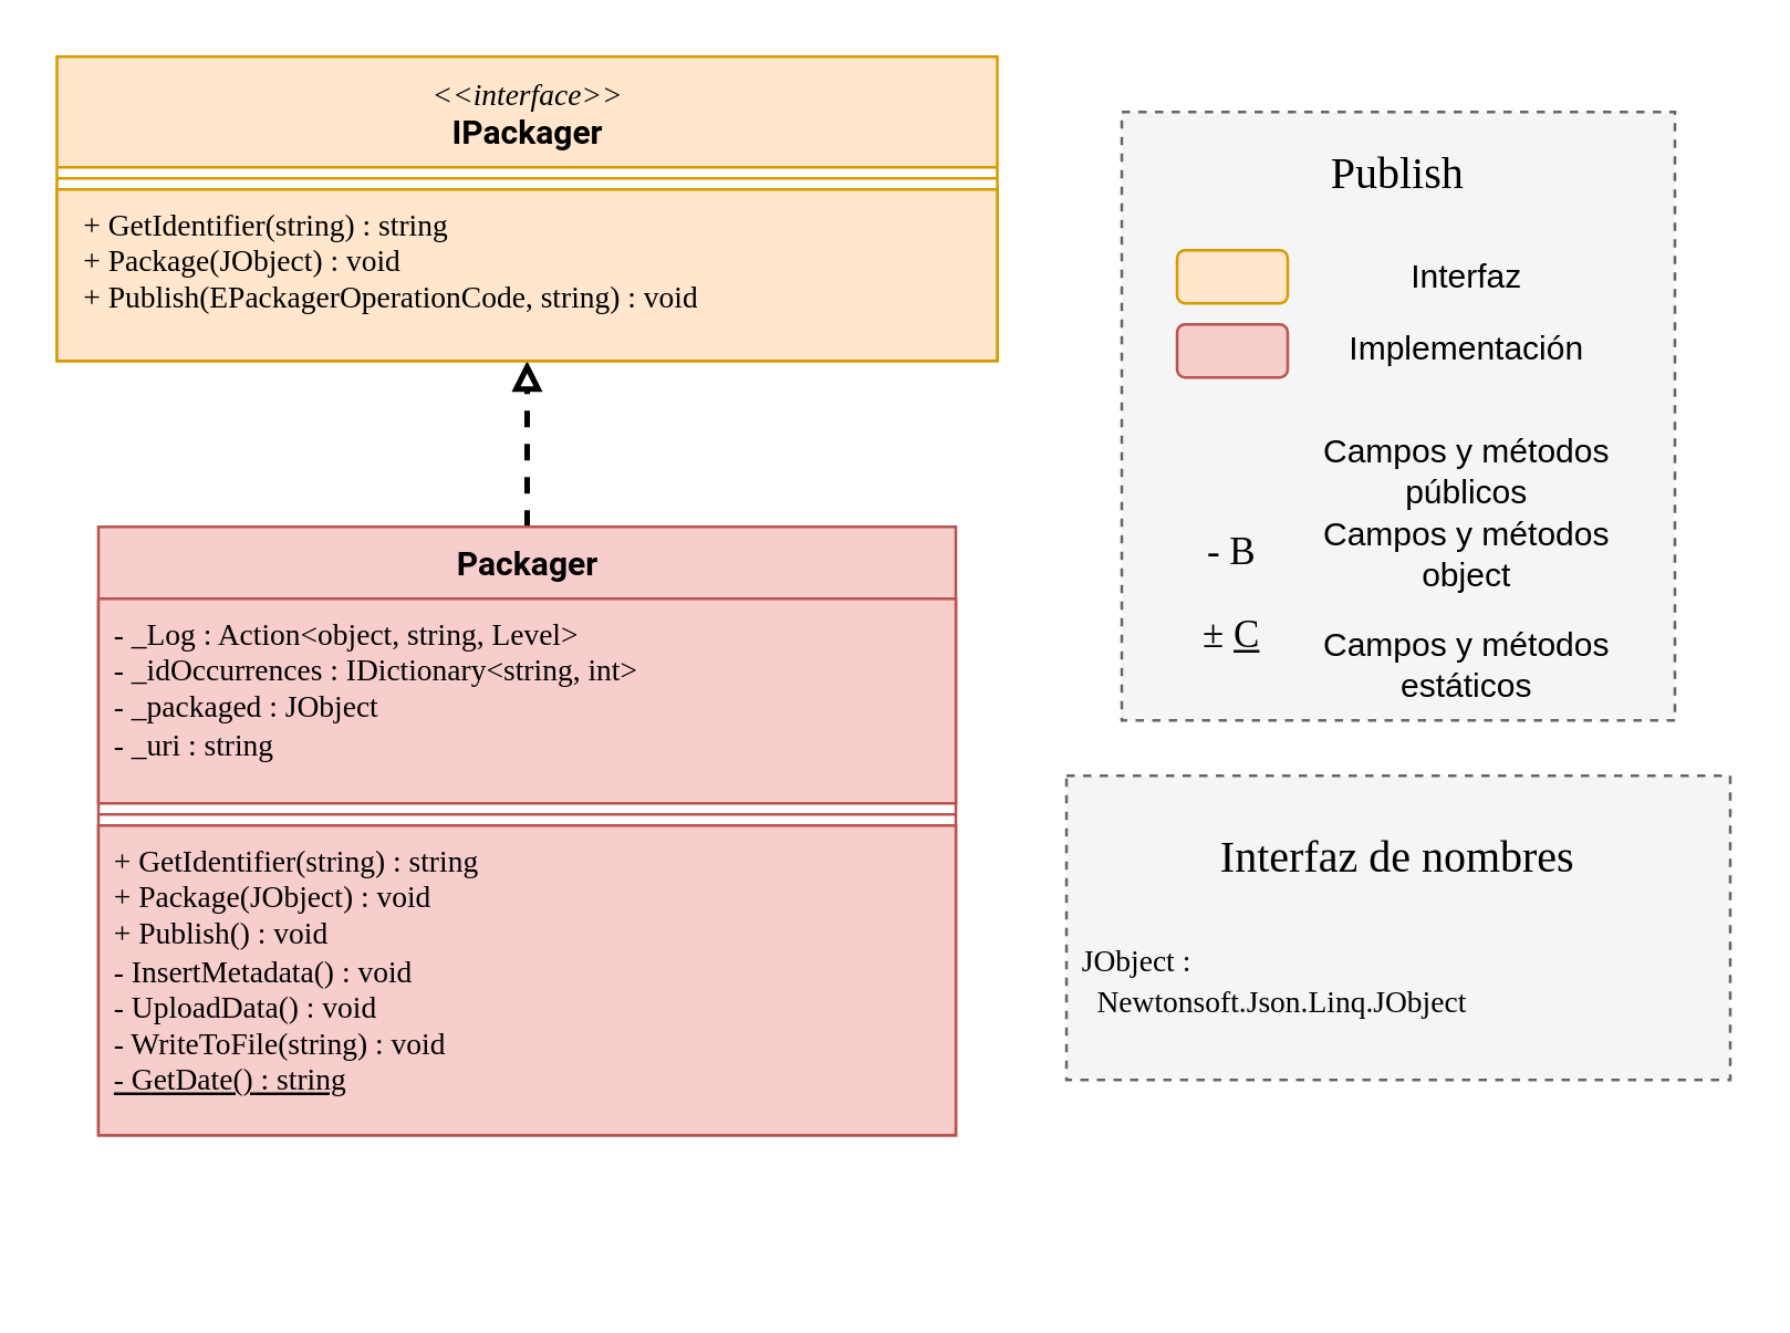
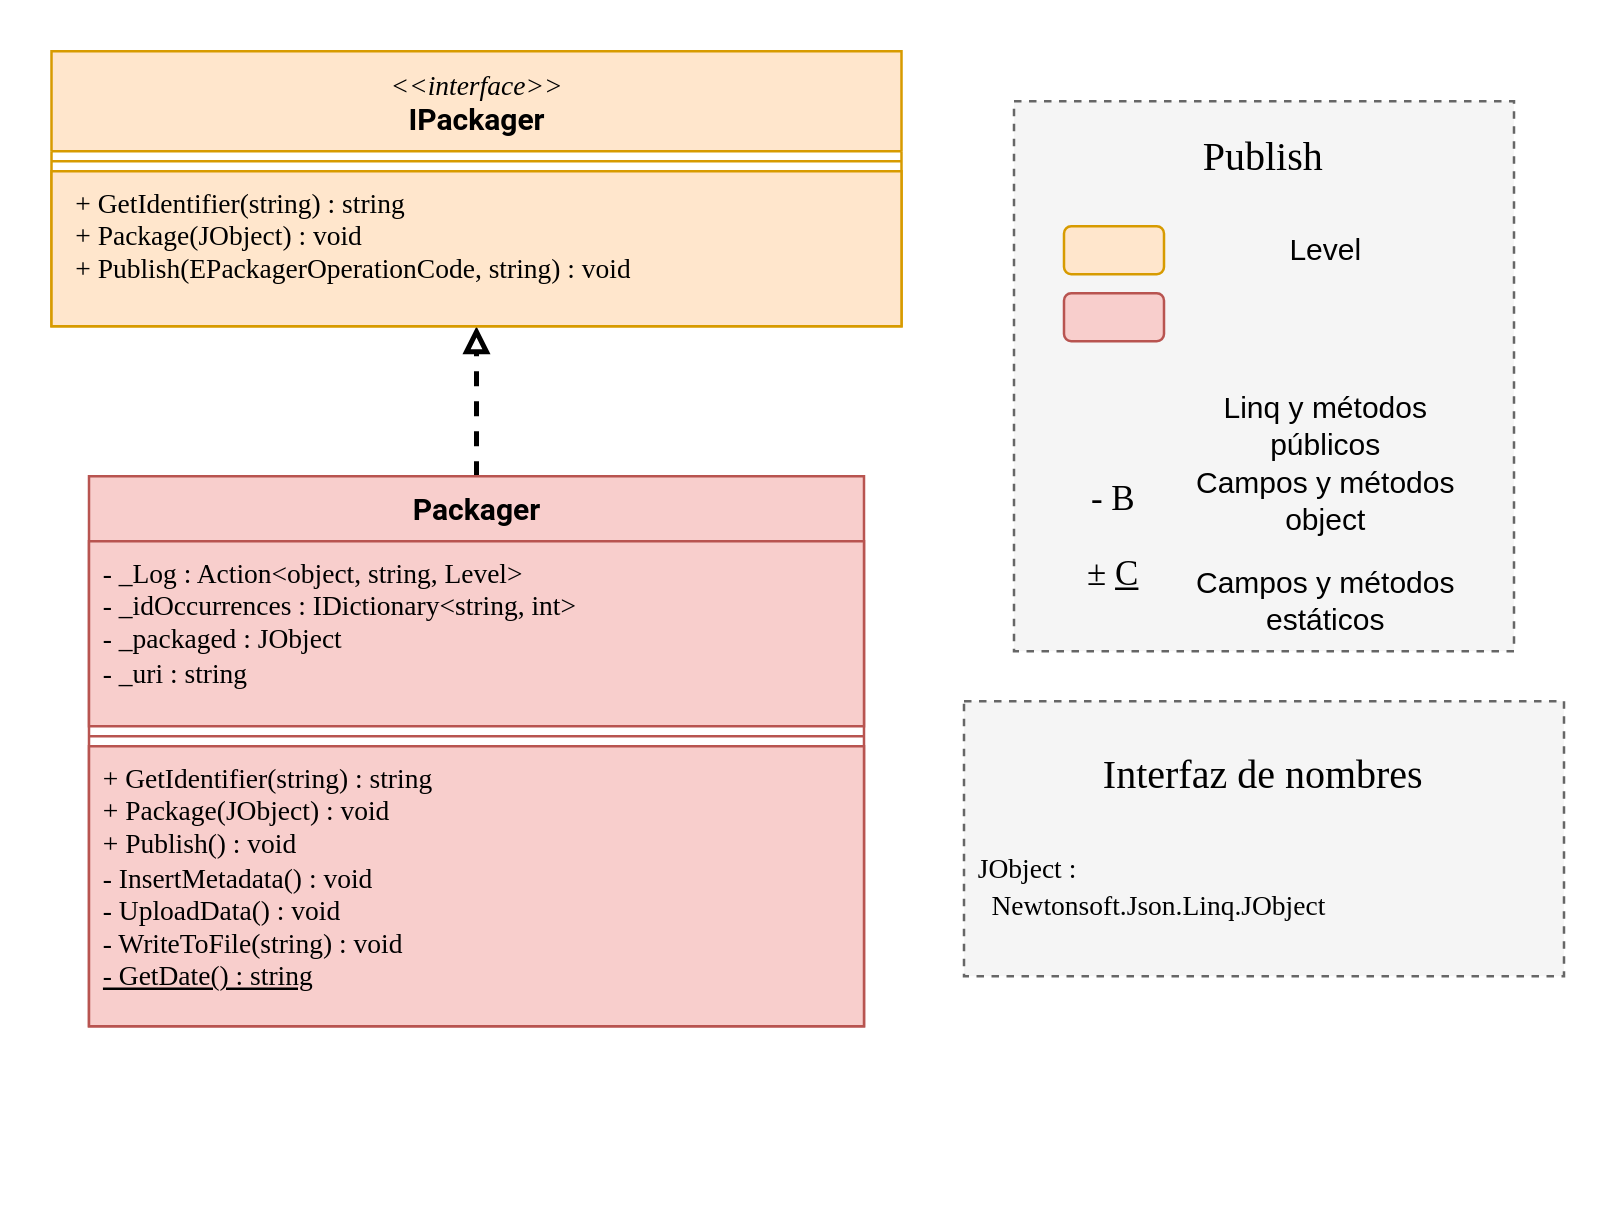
- <mxCell id="11" value="Interfaz" style="text;html=1;strokeColor=none;fillColor=none;align=center;verticalAlign=middle;whiteSpace=wrap;rounded=0;shadow=0;glass=0;dashed=1;sketch=0;fontFamily=Helvetica;fontSize=12;" vertex="1" parent="7"><mxGeometry x="70" y="50" width="110" height="19.2" as="geometry" /></mxCell>
+ <mxCell id="11" value="Level" style="text;html=1;strokeColor=none;fillColor=none;align=center;verticalAlign=middle;whiteSpace=wrap;rounded=0;shadow=0;glass=0;dashed=1;sketch=0;fontFamily=Helvetica;fontSize=12;" vertex="1" parent="7"><mxGeometry x="70" y="50" width="110" height="19.2" as="geometry" /></mxCell>
- <mxCell id="13" value="Implementación" style="text;html=1;strokeColor=none;fillColor=none;align=center;verticalAlign=middle;whiteSpace=wrap;rounded=0;shadow=0;glass=0;dashed=1;sketch=0;fontFamily=Helvetica;fontSize=12;" vertex="1" parent="7"><mxGeometry x="70" y="76.8" width="110" height="19.2" as="geometry" /></mxCell>
- <mxCell id="14" value="Campos y métodos&lt;br&gt;públicos" style="text;html=1;strokeColor=none;fillColor=none;align=center;verticalAlign=middle;whiteSpace=wrap;rounded=0;shadow=0;glass=0;dashed=1;sketch=0;fontFamily=Helvetica;fontSize=12;" vertex="1" parent="7"><mxGeometry x="70" y="120.8" width="110" height="19.2" as="geometry" /></mxCell>
+ <mxCell id="14" value="Linq y métodos&lt;br&gt;públicos" style="text;html=1;strokeColor=none;fillColor=none;align=center;verticalAlign=middle;whiteSpace=wrap;rounded=0;shadow=0;glass=0;dashed=1;sketch=0;fontFamily=Helvetica;fontSize=12;" vertex="1" parent="7"><mxGeometry x="70" y="120.8" width="110" height="19.2" as="geometry" /></mxCell>
